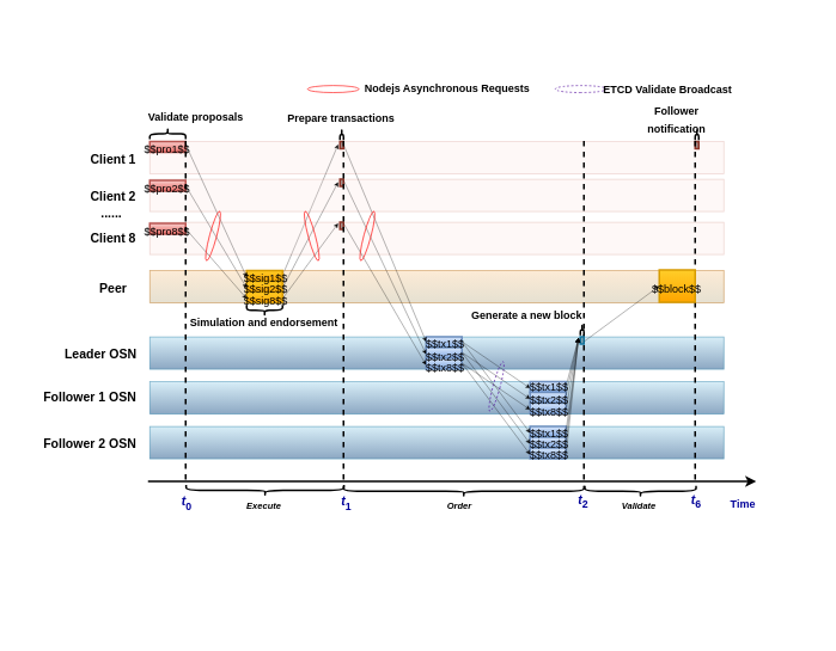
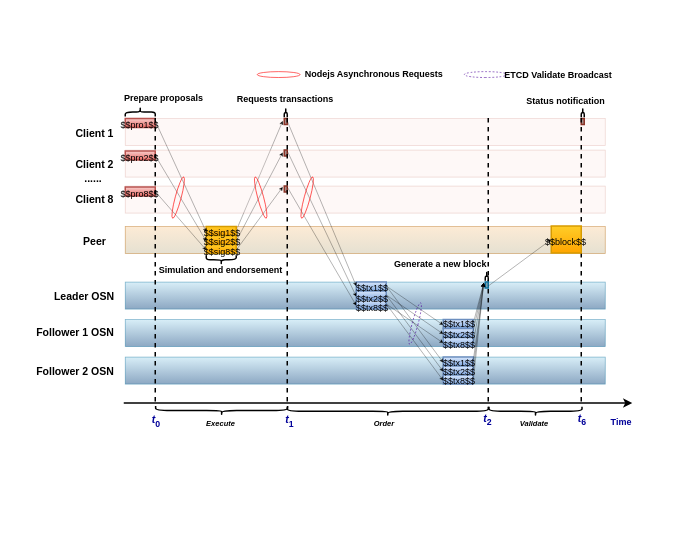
- <mxCell id="6" value="&lt;h6 style=&quot;font-size: 6px;&quot;&gt;&lt;font style=&quot;font-size: 6px; line-height: 0.2;&quot;&gt;Validate&amp;nbsp;&lt;/font&gt;&lt;font style=&quot;font-size: 6px; line-height: 0.2;&quot;&gt;proposals&lt;/font&gt;&lt;/h6&gt;" style="text;html=1;strokeColor=none;fillColor=none;align=center;verticalAlign=middle;whiteSpace=wrap;rounded=0;" vertex="1" parent="1"><mxGeometry x="79" y="37.33" width="60" height="55" as="geometry" /></mxCell>
+ <mxCell id="6" value="&lt;h6 style=&quot;font-size: 6px;&quot;&gt;&lt;font style=&quot;font-size: 6px; line-height: 0.2;&quot;&gt;Prepare&amp;nbsp;&lt;/font&gt;&lt;font style=&quot;font-size: 6px; line-height: 0.2;&quot;&gt;proposals&lt;/font&gt;&lt;/h6&gt;" style="text;html=1;strokeColor=none;fillColor=none;align=center;verticalAlign=middle;whiteSpace=wrap;rounded=0;" vertex="1" parent="1"><mxGeometry x="79" y="37.33" width="60" height="55" as="geometry" /></mxCell>
- <mxCell id="8" value="&lt;h6 style=&quot;font-size: 6px;&quot;&gt;&lt;font style=&quot;font-size: 6px; line-height: 0.2;&quot;&gt;Prepare&amp;nbsp;&lt;/font&gt;transactions&lt;/h6&gt;" style="text;html=1;strokeColor=none;fillColor=none;align=center;verticalAlign=middle;whiteSpace=wrap;rounded=0;" vertex="1" parent="1"><mxGeometry x="160.25" y="38" width="60" height="55" as="geometry" /></mxCell>
+ <mxCell id="8" value="&lt;h6 style=&quot;font-size: 6px;&quot;&gt;&lt;font style=&quot;font-size: 6px; line-height: 0.2;&quot;&gt;Requests&amp;nbsp;&lt;/font&gt;transactions&lt;/h6&gt;" style="text;html=1;strokeColor=none;fillColor=none;align=center;verticalAlign=middle;whiteSpace=wrap;rounded=0;" vertex="1" parent="1"><mxGeometry x="160.25" y="38" width="60" height="55" as="geometry" /></mxCell>
- <mxCell id="18" value="&lt;h6 style=&quot;&quot;&gt;&lt;font style=&quot;font-size: 6px;&quot;&gt;Follower notification&lt;/font&gt;&lt;/h6&gt;" style="text;html=1;strokeColor=none;fillColor=none;align=center;verticalAlign=middle;whiteSpace=wrap;rounded=0;" vertex="1" parent="1"><mxGeometry x="347.25" y="38" width="60" height="55" as="geometry" /></mxCell>
+ <mxCell id="18" value="&lt;h6 style=&quot;&quot;&gt;&lt;font style=&quot;font-size: 6px;&quot;&gt;Status notification&lt;/font&gt;&lt;/h6&gt;" style="text;html=1;strokeColor=none;fillColor=none;align=center;verticalAlign=middle;whiteSpace=wrap;rounded=0;" vertex="1" parent="1"><mxGeometry x="347.25" y="38" width="60" height="55" as="geometry" /></mxCell>
